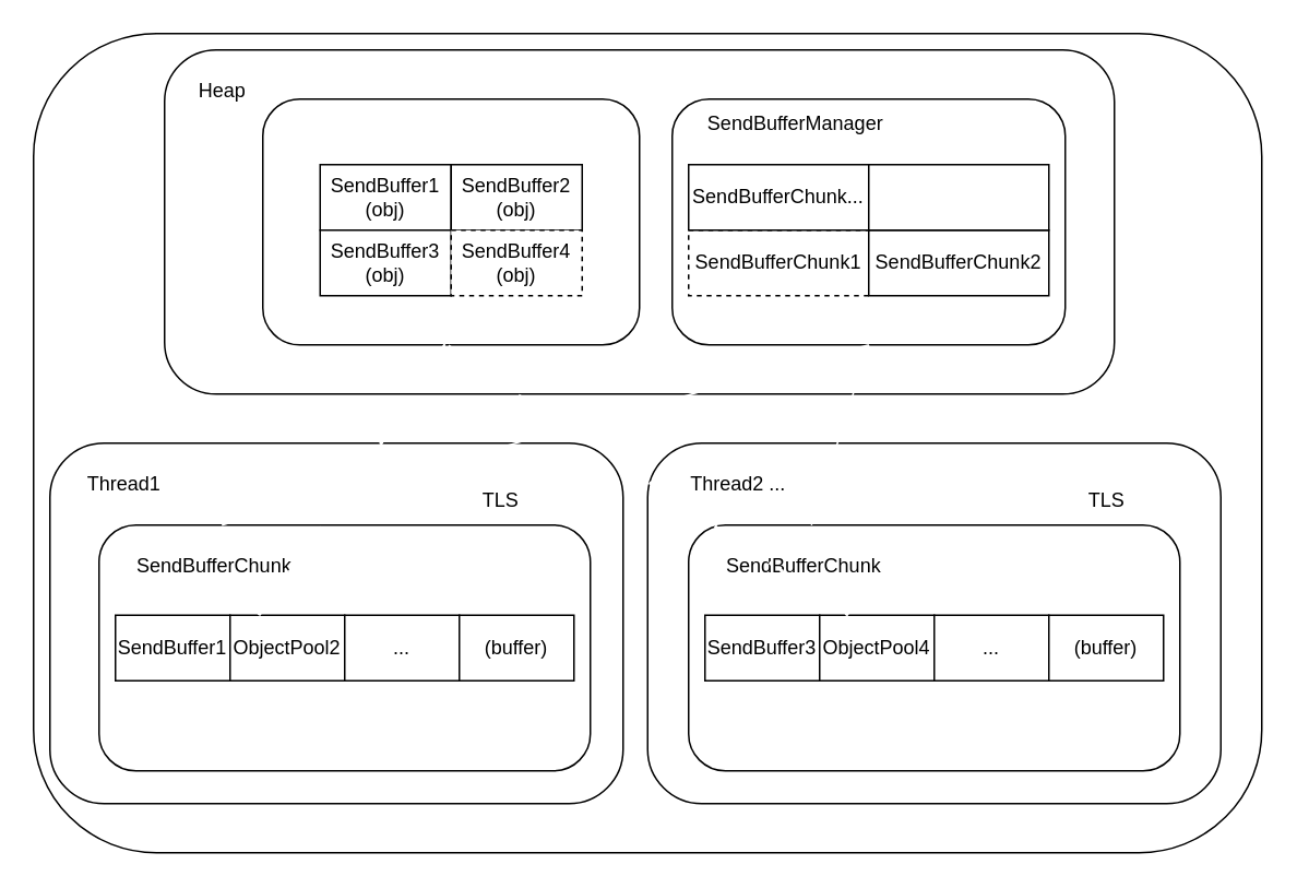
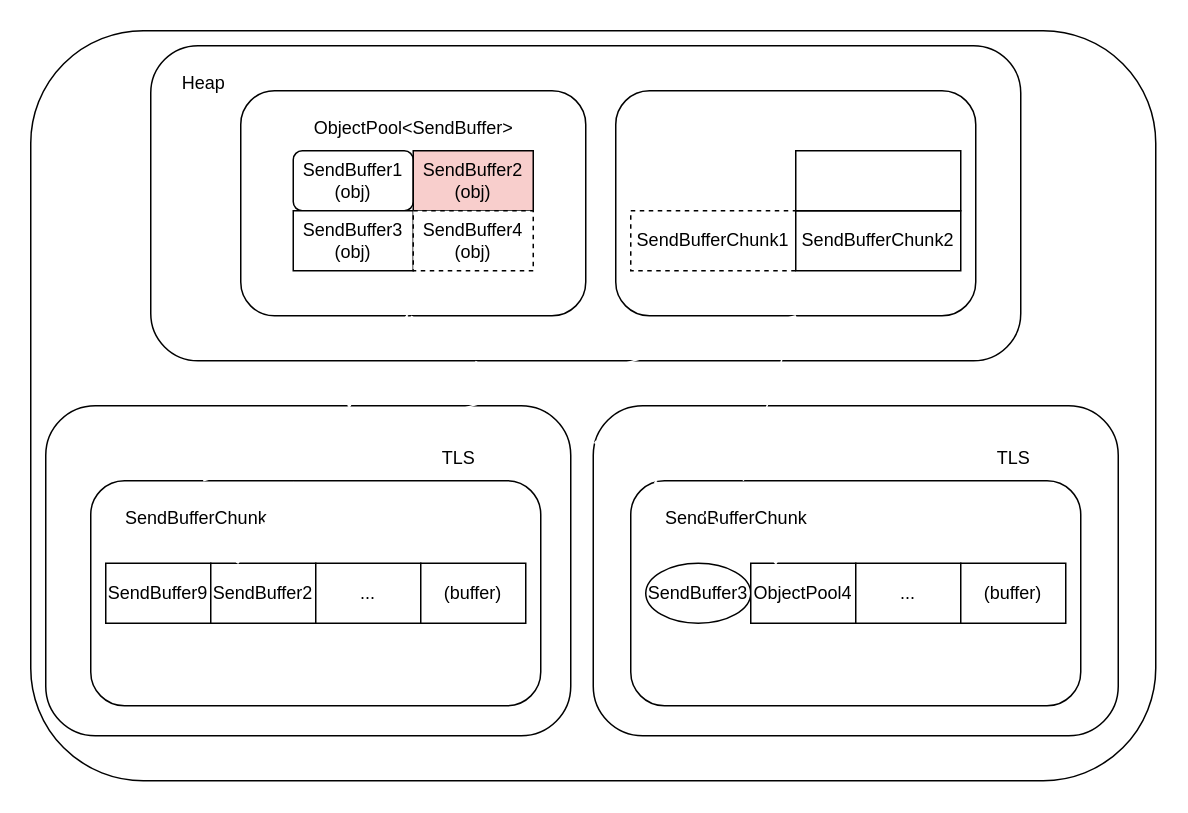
- <mxCell id="15" value="SendBufferManager" style="text;html=1;align=center;verticalAlign=middle;resizable=0;points=[];autosize=1;strokeColor=none;fillColor=none;" vertex="1" parent="1"><mxGeometry x="420" y="60" width="130" height="30" as="geometry" /></mxCell>
+ <mxCell id="5" value="ObjectPool&amp;lt;SendBuffer&amp;gt;" style="text;html=1;align=center;verticalAlign=middle;resizable=0;points=[];autosize=1;strokeColor=none;fillColor=none;" vertex="1" parent="1"><mxGeometry x="195" y="70" width="160" height="30" as="geometry" /></mxCell>
- <mxCell id="6" value="SendBuffer1 (obj)" style="rounded=0;whiteSpace=wrap;html=1;" vertex="1" parent="1"><mxGeometry x="195" width="80" height="40" as="geometry" y="100" /></mxCell>
+ <mxCell id="6" value="SendBuffer1 (obj)" style="whiteSpace=wrap;html=1;rounded=1;" vertex="1" parent="1"><mxGeometry x="195" width="80" height="40" as="geometry" y="100" /></mxCell>
- <mxCell id="7" value="SendBuffer2&lt;br&gt;(obj)" style="rounded=0;whiteSpace=wrap;html=1;" vertex="1" parent="1"><mxGeometry x="275" width="80" height="40" as="geometry" y="100" /></mxCell>
+ <mxCell id="7" value="SendBuffer2&lt;br&gt;(obj)" style="rounded=0;whiteSpace=wrap;html=1;fillColor=#f8cecc;" vertex="1" parent="1"><mxGeometry x="275" width="80" height="40" as="geometry" y="100" /></mxCell>
- <mxCell id="23" value="SendBufferChunk..." style="rounded=0;whiteSpace=wrap;html=1;" vertex="1" parent="1"><mxGeometry x="420" width="110" height="40" as="geometry" y="100" /></mxCell>
- <mxCell id="11" value="Thread1" style="text;html=1;align=center;verticalAlign=middle;resizable=0;points=[];autosize=1;strokeColor=none;fillColor=none;" vertex="1" parent="1"><mxGeometry x="40" y="280" width="70" height="30" as="geometry" /></mxCell>
- <mxCell id="13" value="Thread2 ..." style="text;html=1;align=center;verticalAlign=middle;resizable=0;points=[];autosize=1;strokeColor=none;fillColor=none;" vertex="1" parent="1"><mxGeometry x="410" y="280" width="80" height="30" as="geometry" /></mxCell>
- <mxCell id="25" value="SendBuffer1" style="rounded=0;whiteSpace=wrap;html=1;" vertex="1" parent="1"><mxGeometry x="70" y="375" width="70" height="40" as="geometry" /></mxCell>
+ <mxCell id="25" value="SendBuffer9" style="rounded=0;whiteSpace=wrap;html=1;" vertex="1" parent="1"><mxGeometry x="70" y="375" width="70" height="40" as="geometry" /></mxCell>
- <mxCell id="26" value="ObjectPool2" style="rounded=0;whiteSpace=wrap;html=1;" vertex="1" parent="1"><mxGeometry x="140" y="375" width="70" height="40" as="geometry" /></mxCell>
+ <mxCell id="26" value="SendBuffer2" style="rounded=0;whiteSpace=wrap;html=1;" vertex="1" parent="1"><mxGeometry x="140" y="375" width="70" height="40" as="geometry" /></mxCell>
- <mxCell id="29" value="SendBuffer3" style="rounded=0;whiteSpace=wrap;html=1;" vertex="1" parent="1"><mxGeometry x="430" y="375" width="70" height="40" as="geometry" /></mxCell>
+ <mxCell id="29" value="SendBuffer3" style="ellipse;whiteSpace=wrap;html=1;" vertex="1" parent="1"><mxGeometry x="430" y="375" width="70" height="40" as="geometry" /></mxCell>
